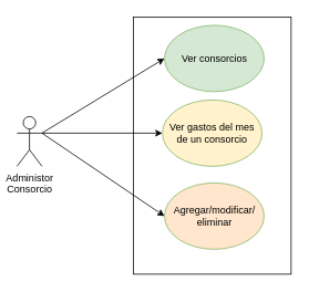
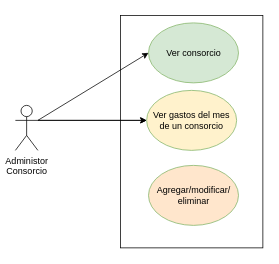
- <mxCell id="4" value="Ver consorcios" style="ellipse;whiteSpace=wrap;html=1;fillColor=#d5e8d4;strokeColor=#82b366;" vertex="1" parent="1"><mxGeometry x="197.5" y="30" width="120" height="80" as="geometry" /></mxCell>
+ <mxCell id="4" value="Ver consorcio" style="ellipse;whiteSpace=wrap;html=1;fillColor=#d5e8d4;strokeColor=#82b366;" vertex="1" parent="1"><mxGeometry x="197.5" y="30" width="120" height="80" as="geometry" /></mxCell>
- <mxCell id="9" value="" style="endArrow=classic;html=1;entryX=0;entryY=0.5;entryDx=0;entryDy=0;exitX=1;exitY=0.333;exitDx=0;exitDy=0;exitPerimeter=0;" edge="1" parent="1" source="3" target="8"><mxGeometry width="50" height="50" relative="1" as="geometry"><mxPoint x="320" y="250" as="sourcePoint" /><mxPoint x="370" y="200" as="targetPoint" /></mxGeometry></mxCell>
+ <mxCell id="9" value="" style="endArrow=classic;html=1;exitX=1;exitY=0.333;exitDx=0;exitDy=0;exitPerimeter=0;" edge="1" parent="1" source="3" target="6"><mxGeometry width="50" height="50" relative="1" as="geometry"><mxPoint x="320" y="250" as="sourcePoint" /><mxPoint x="370" y="200" as="targetPoint" /></mxGeometry></mxCell>
